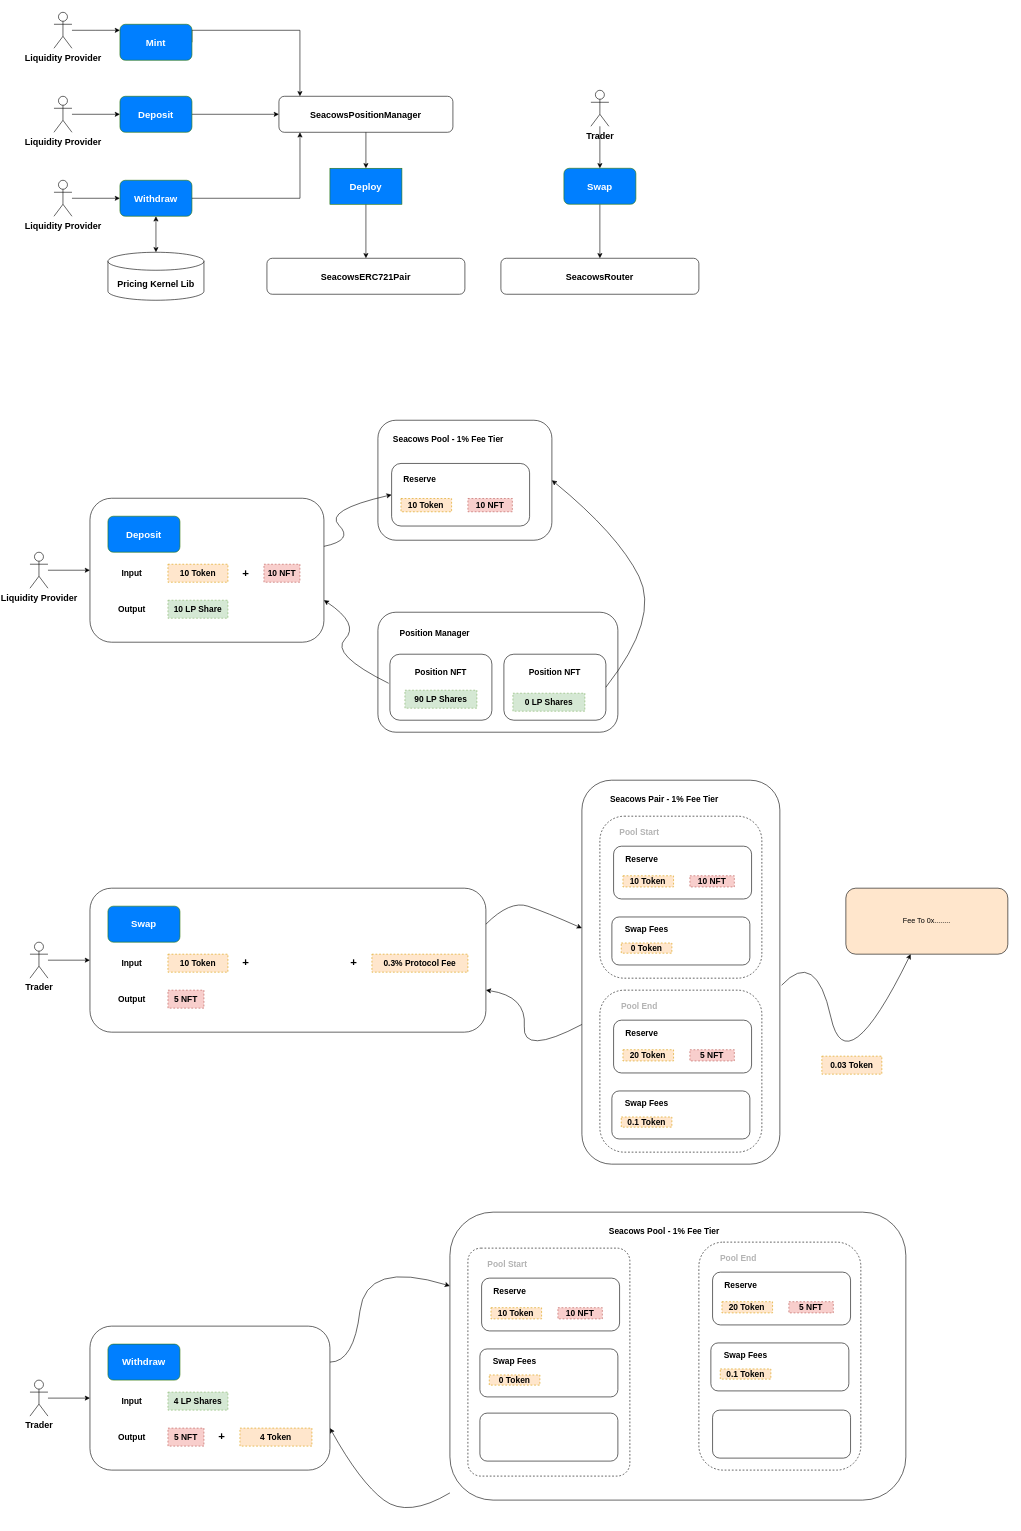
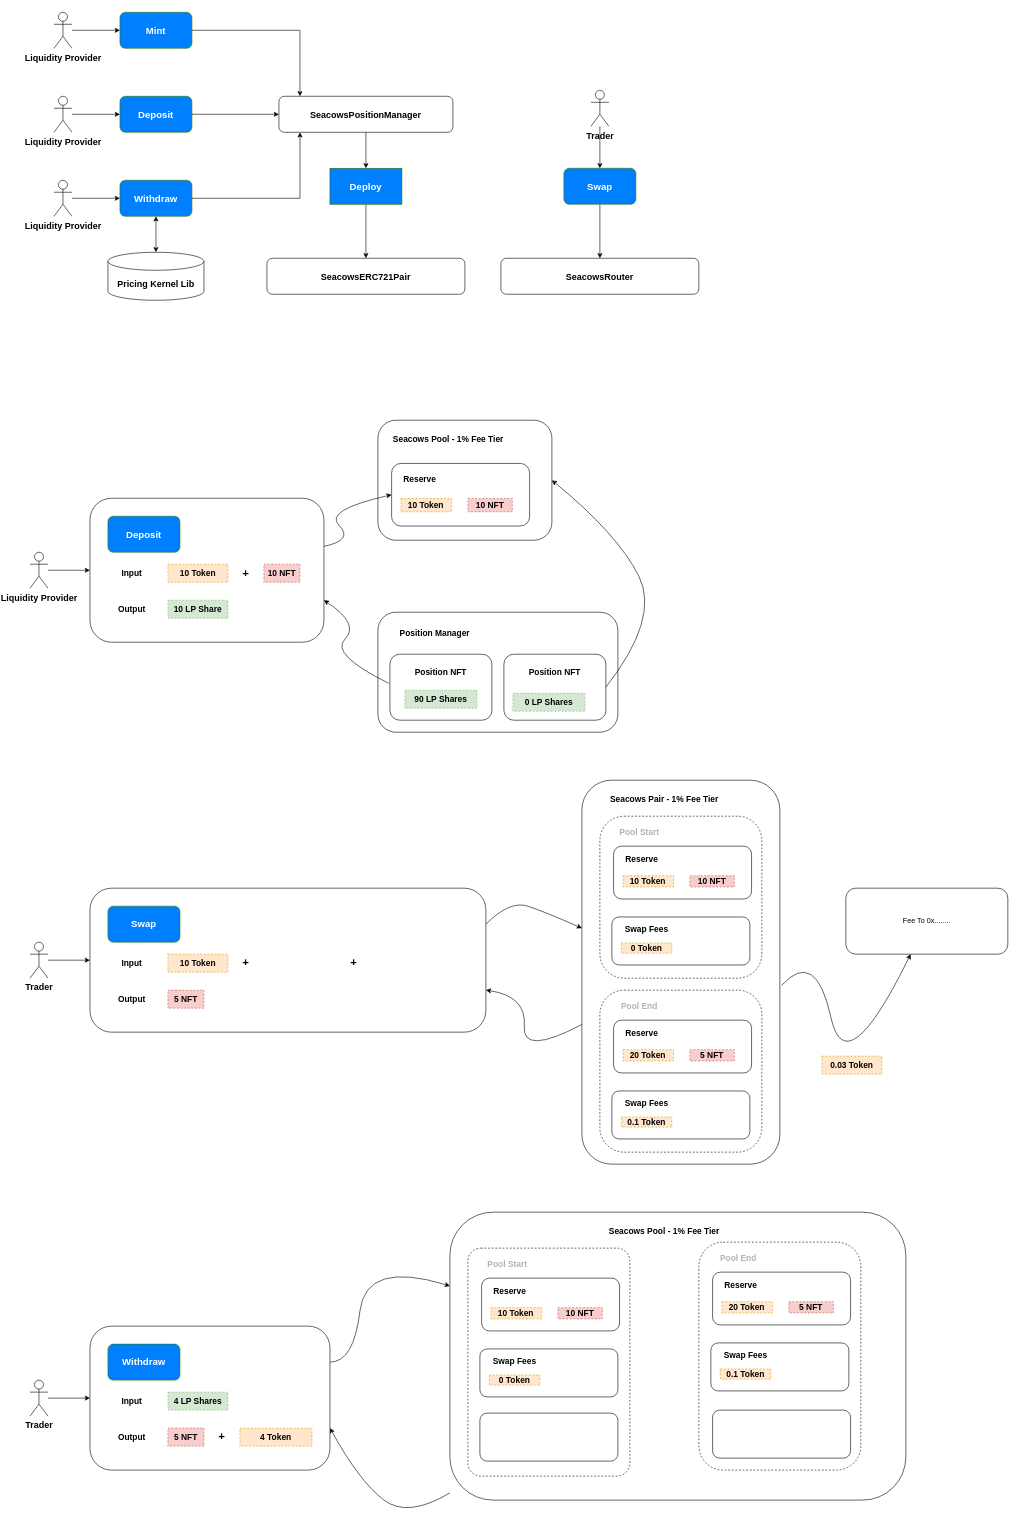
- <mxCell id="10" value="&lt;b&gt;&lt;font style=&quot;font-size: 16px;&quot;&gt;Mint&lt;/font&gt;&lt;/b&gt;" style="rounded=1;whiteSpace=wrap;html=1;fillColor=#007FFF;strokeColor=#2D7600;fontColor=#FFFFFF;" parent="2" vertex="1"><mxGeometry x="110" y="20" width="120" height="60" as="geometry" /></mxCell>
+ <mxCell id="10" value="&lt;b&gt;&lt;font style=&quot;font-size: 16px;&quot;&gt;Mint&lt;/font&gt;&lt;/b&gt;" style="rounded=1;whiteSpace=wrap;html=1;fillColor=#007FFF;strokeColor=#2D7600;fontColor=#FFFFFF;" parent="2" vertex="1"><mxGeometry x="110" width="120" height="60" as="geometry" /></mxCell>
- <mxCell id="102" value="Fee To 0x........" style="rounded=1;whiteSpace=wrap;html=1;fillColor=#ffe6cc;" vertex="1" parent="61"><mxGeometry x="1360" y="180" width="270" height="110" as="geometry" /></mxCell>
+ <mxCell id="102" value="Fee To 0x........" style="rounded=1;whiteSpace=wrap;html=1;" vertex="1" parent="61"><mxGeometry x="1360" y="180" width="270" height="110" as="geometry" /></mxCell>
- <mxCell id="73" value="0.3% Protocol Fee" style="text;html=1;strokeColor=#d79b00;fillColor=#ffe6cc;align=center;verticalAlign=middle;whiteSpace=wrap;rounded=0;labelBorderColor=none;dashed=1;fontStyle=1;fontSize=14;container=0;" vertex="1" parent="65"><mxGeometry x="470" y="110" width="160" height="30" as="geometry" /></mxCell>
